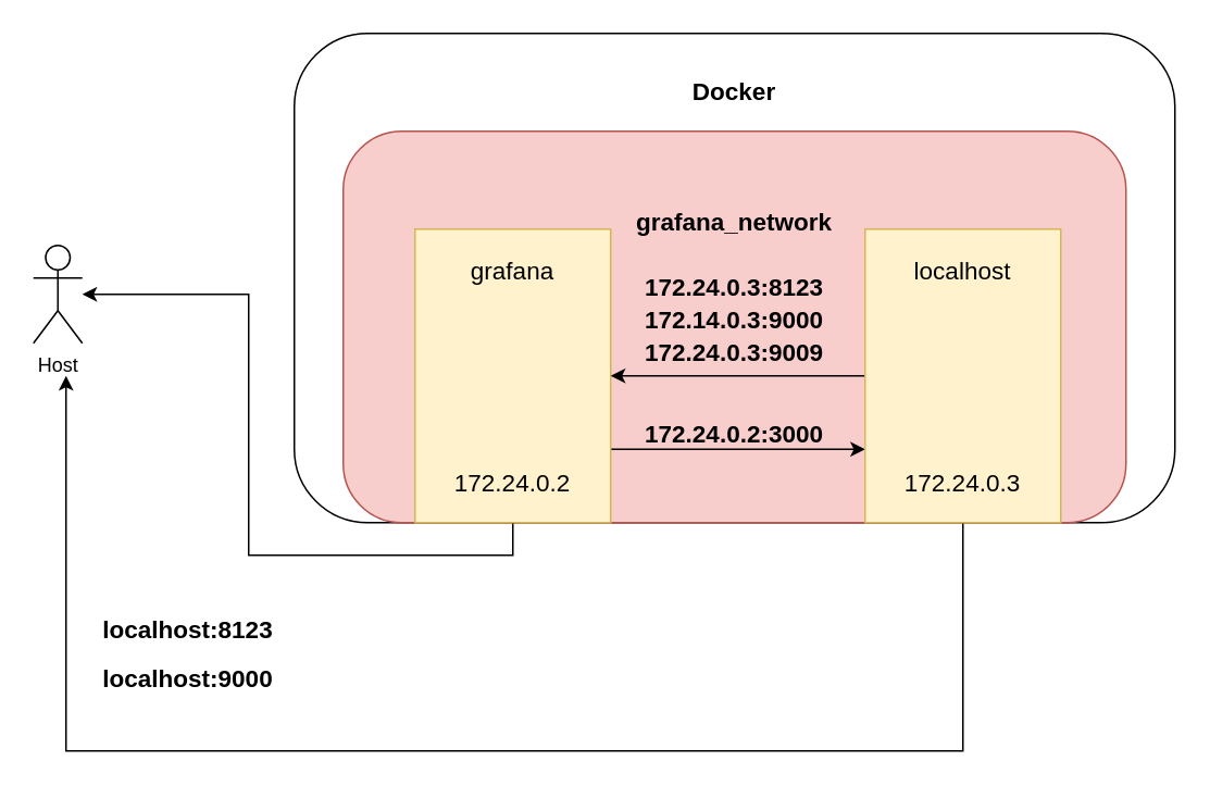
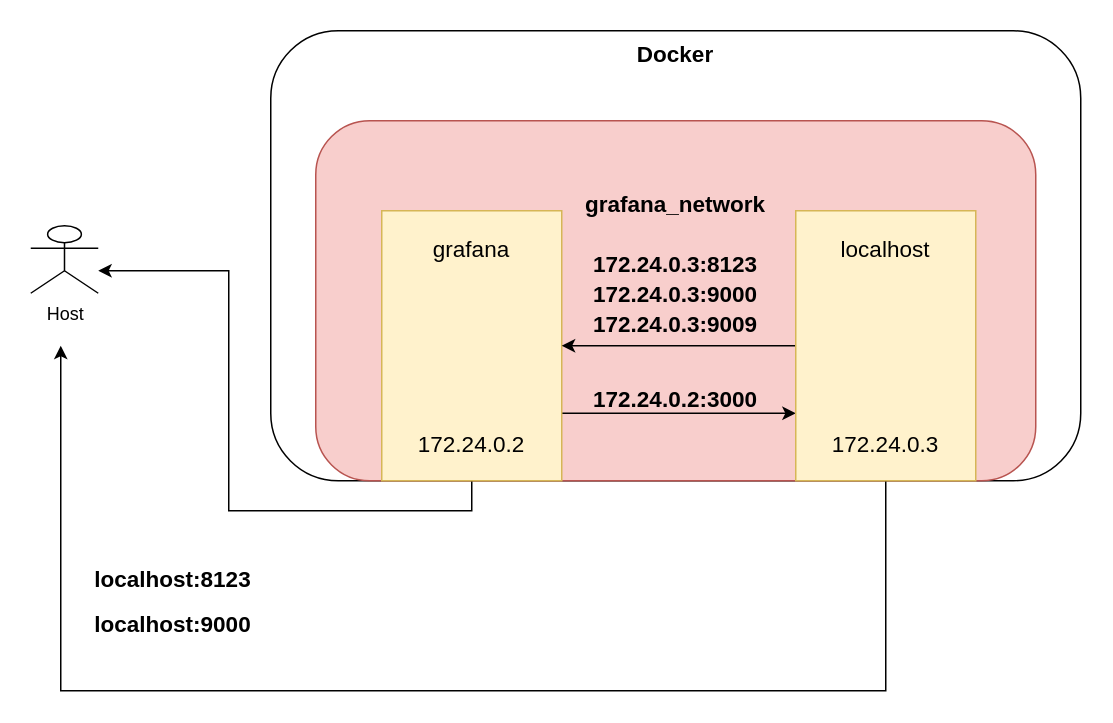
- <mxCell id="4" value="Docker" style="text;html=1;strokeColor=none;fillColor=none;align=center;verticalAlign=middle;whiteSpace=wrap;rounded=0;fontSize=15;fontStyle=1" vertex="1" parent="1"><mxGeometry x="420" y="40" width="60" height="30" as="geometry" /></mxCell>
+ <mxCell id="4" value="Docker" style="text;html=1;strokeColor=none;fillColor=none;align=center;verticalAlign=middle;whiteSpace=wrap;rounded=0;fontSize=15;fontStyle=1" vertex="1" parent="1"><mxGeometry x="420" y="20" width="60" height="30" as="geometry" /></mxCell>
- <mxCell id="2" value="Host" style="shape=umlActor;verticalLabelPosition=bottom;verticalAlign=top;html=1;outlineConnect=0;" vertex="1" parent="1"><mxGeometry x="20" y="150" width="30" height="60" as="geometry" /></mxCell>
+ <mxCell id="2" value="Host" style="shape=umlActor;verticalLabelPosition=bottom;verticalAlign=top;html=1;outlineConnect=0;" vertex="1" parent="1"><mxGeometry x="20" y="150" width="45" height="45" as="geometry" /></mxCell>
- <mxCell id="18" value="172.14.0.3:9000" style="text;html=1;strokeColor=none;fillColor=none;align=center;verticalAlign=middle;whiteSpace=wrap;rounded=0;fontSize=15;fontStyle=1" vertex="1" parent="1"><mxGeometry x="420" y="180" width="60" height="30" as="geometry" /></mxCell>
+ <mxCell id="18" value="172.24.0.3:9000" style="text;html=1;strokeColor=none;fillColor=none;align=center;verticalAlign=middle;whiteSpace=wrap;rounded=0;fontSize=15;fontStyle=1" vertex="1" parent="1"><mxGeometry x="420" y="180" width="60" height="30" as="geometry" /></mxCell>
